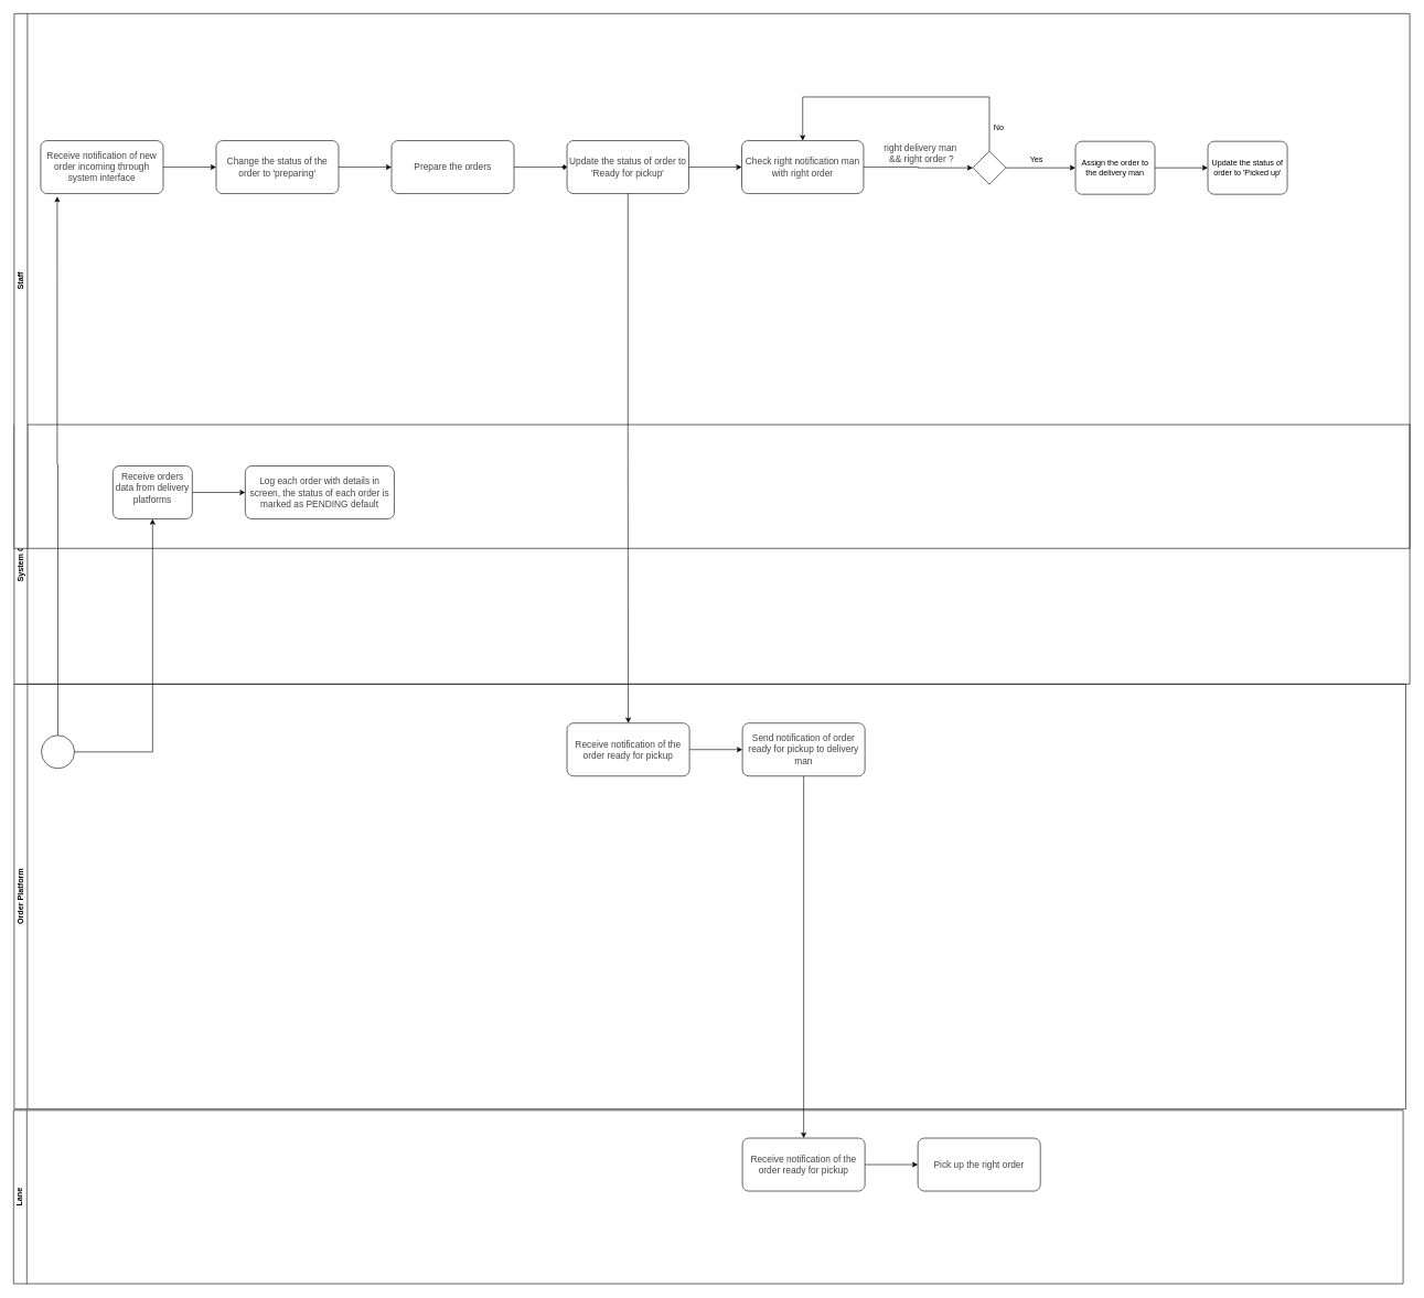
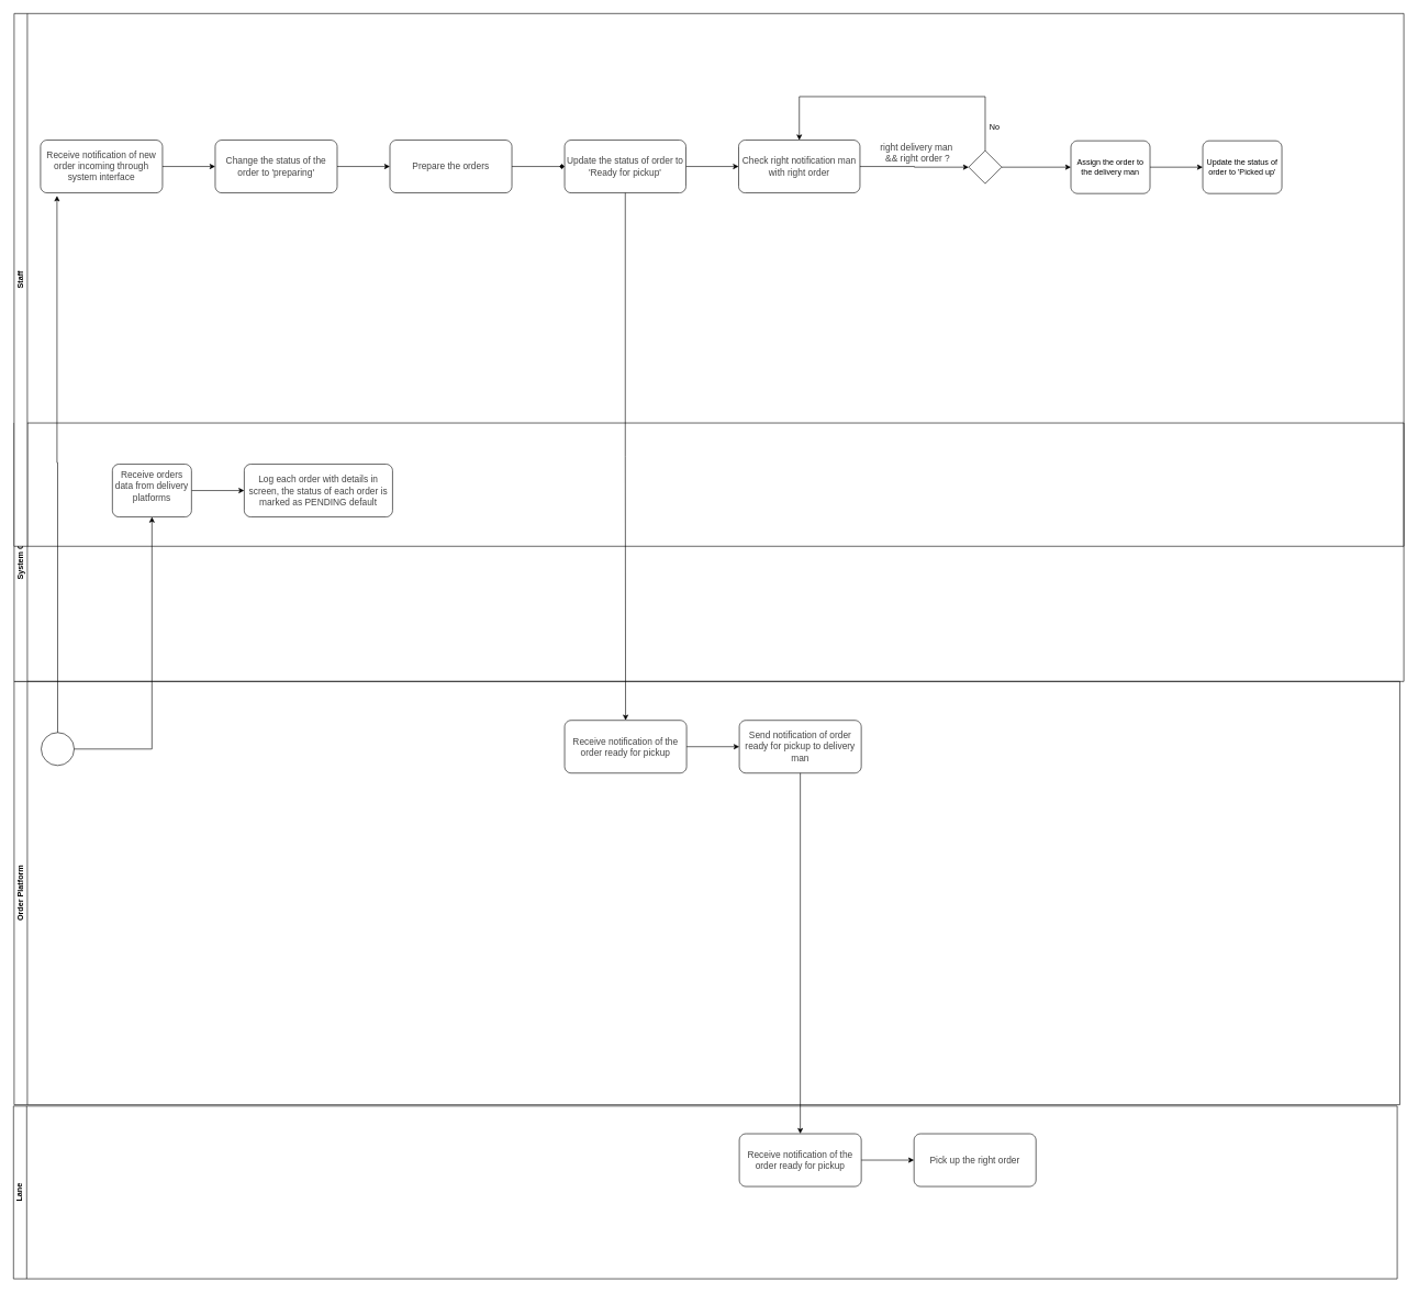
- <mxCell id="29" value="Yes" style="text;html=1;align=center;verticalAlign=middle;resizable=0;points=[];autosize=1;strokeColor=none;fillColor=none;" vertex="1" parent="11"><mxGeometry x="1525" y="208" width="38" height="26" as="geometry" /></mxCell>
